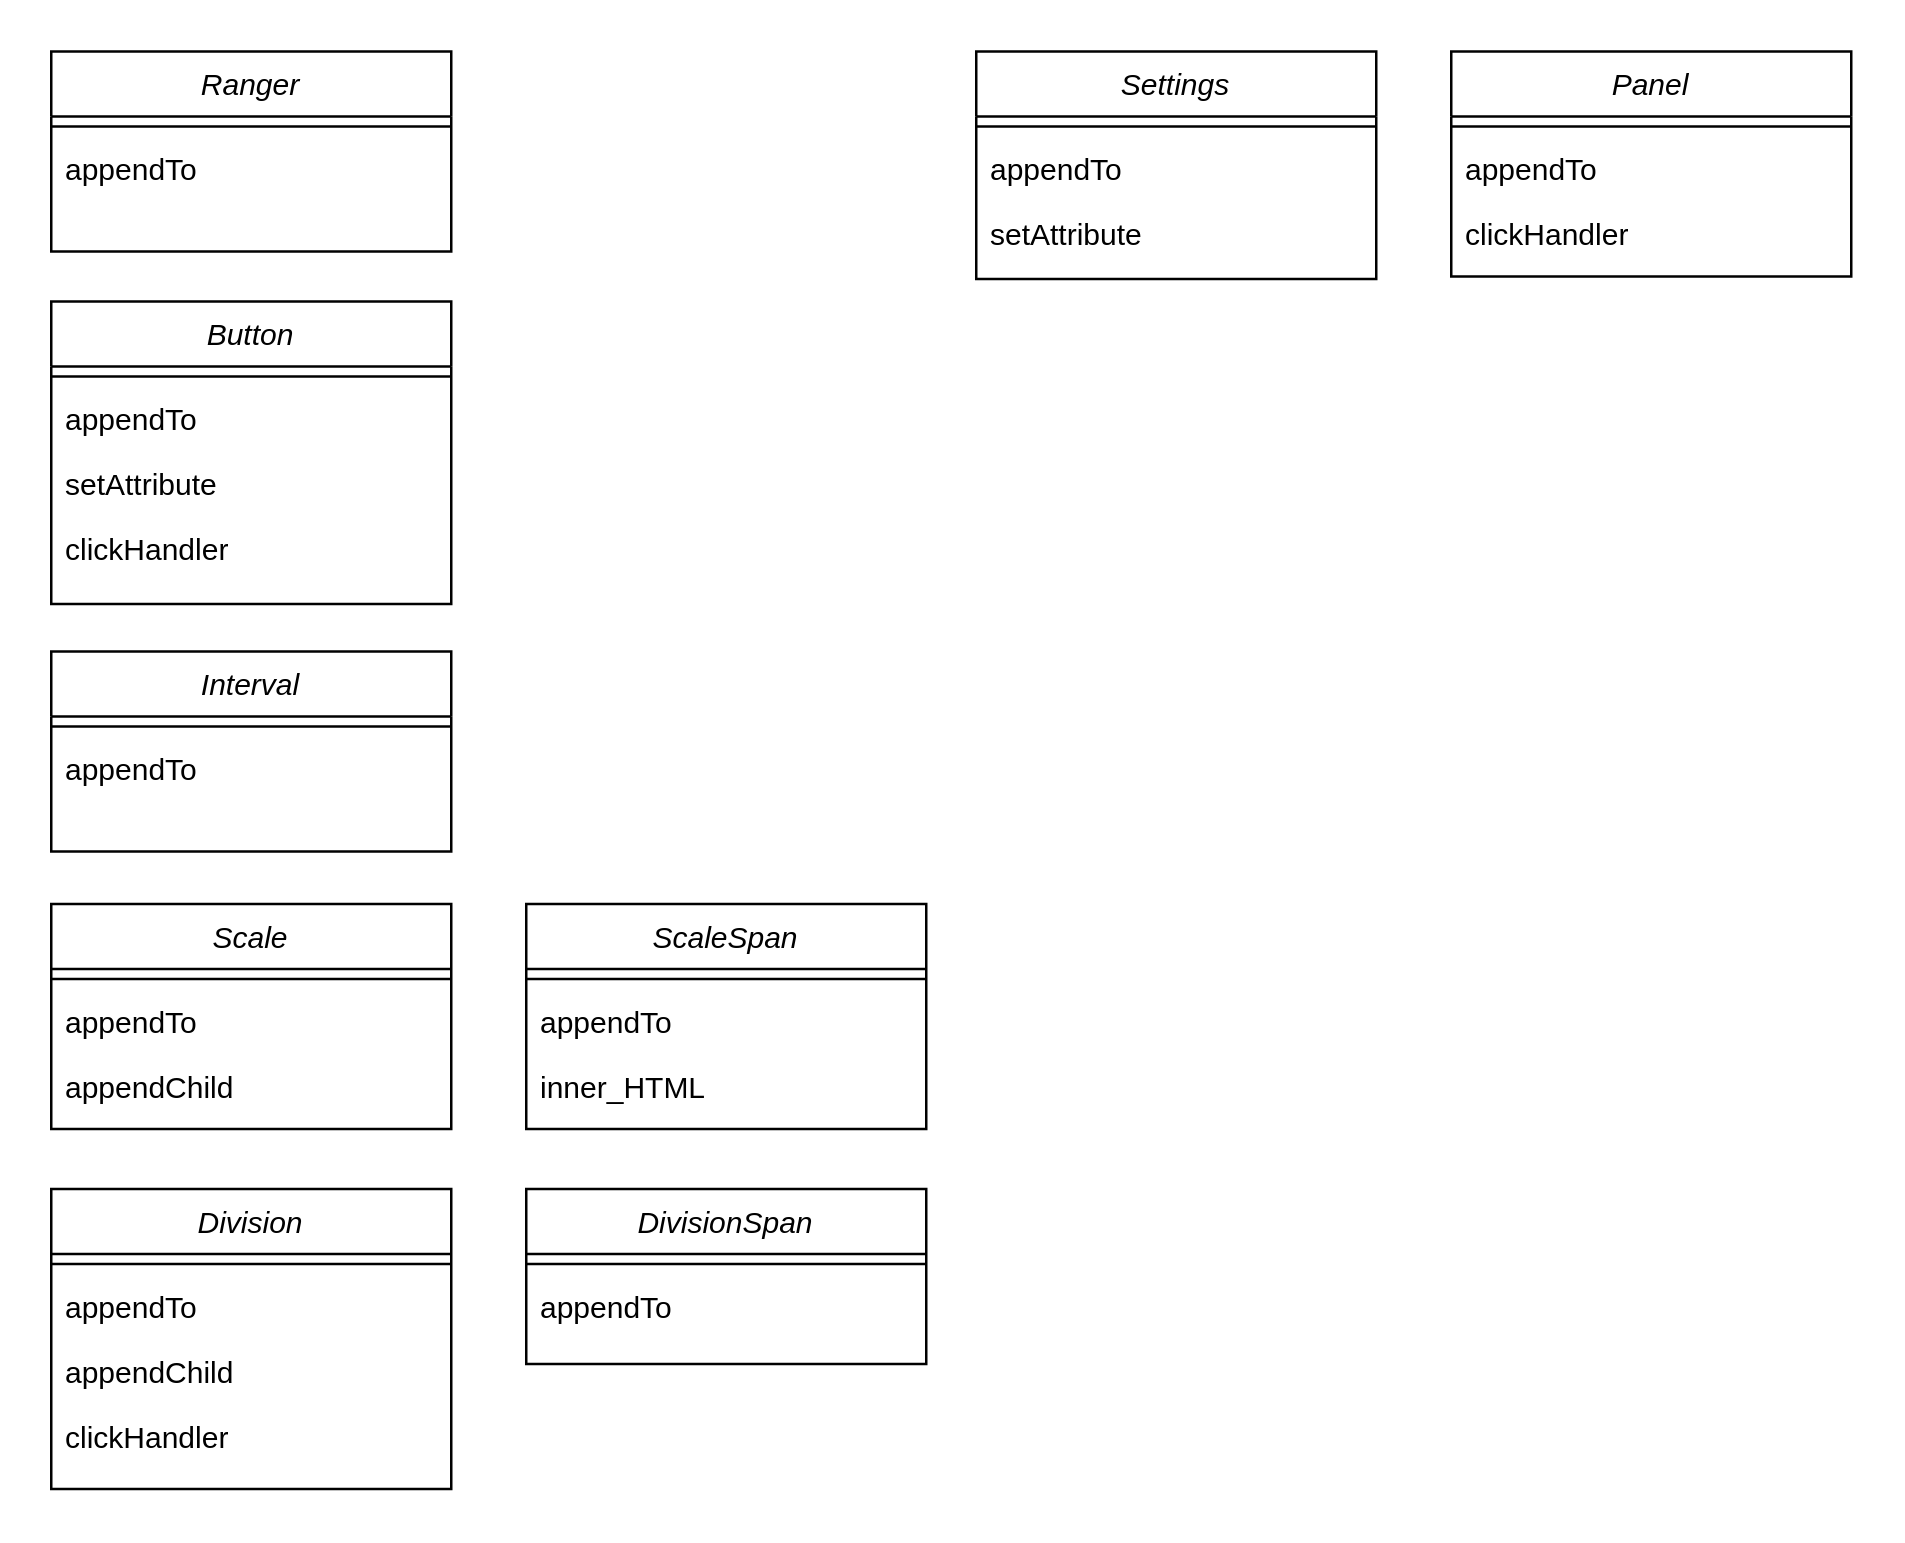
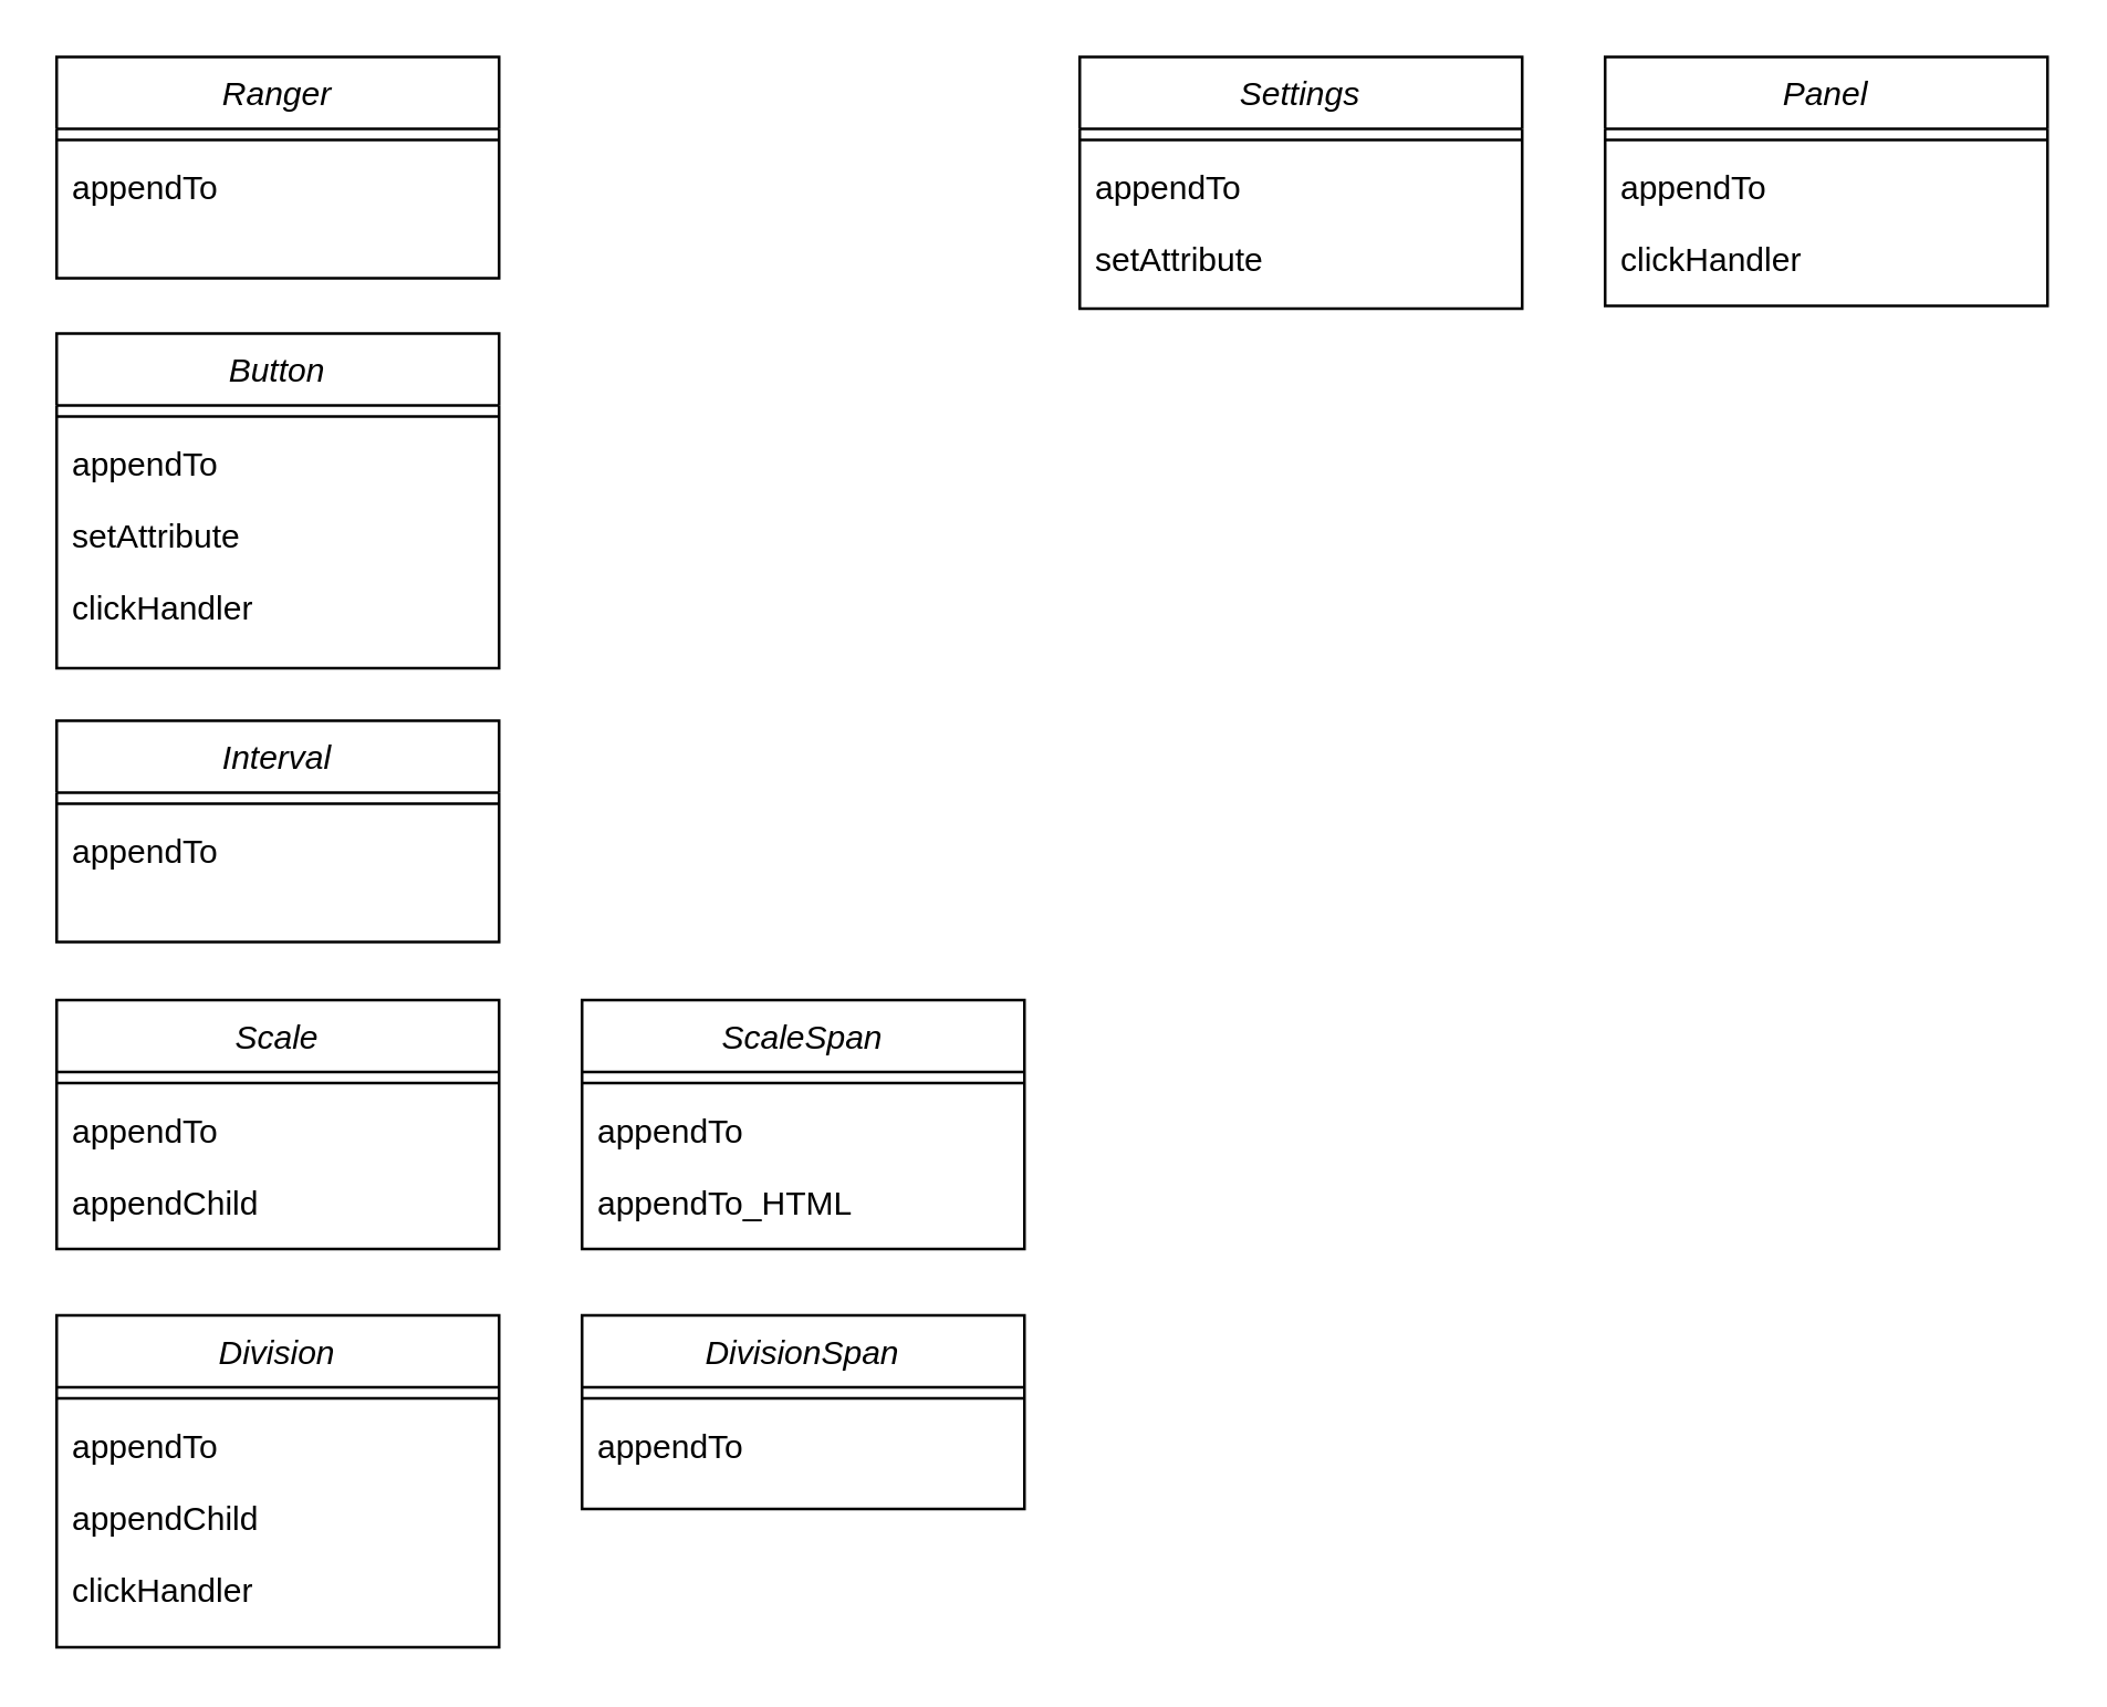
- <mxCell id="20" value="inner_HTML" style="text;align=left;verticalAlign=top;spacingLeft=4;spacingRight=4;overflow=hidden;rotatable=0;points=[[0,0.5],[1,0.5]];portConstraint=eastwest;" vertex="1" parent="17"><mxGeometry y="60" width="160" height="26" as="geometry" /></mxCell>
+ <mxCell id="20" value="appendTo_HTML" style="text;align=left;verticalAlign=top;spacingLeft=4;spacingRight=4;overflow=hidden;rotatable=0;points=[[0,0.5],[1,0.5]];portConstraint=eastwest;" vertex="1" parent="17"><mxGeometry y="60" width="160" height="26" as="geometry" /></mxCell>
